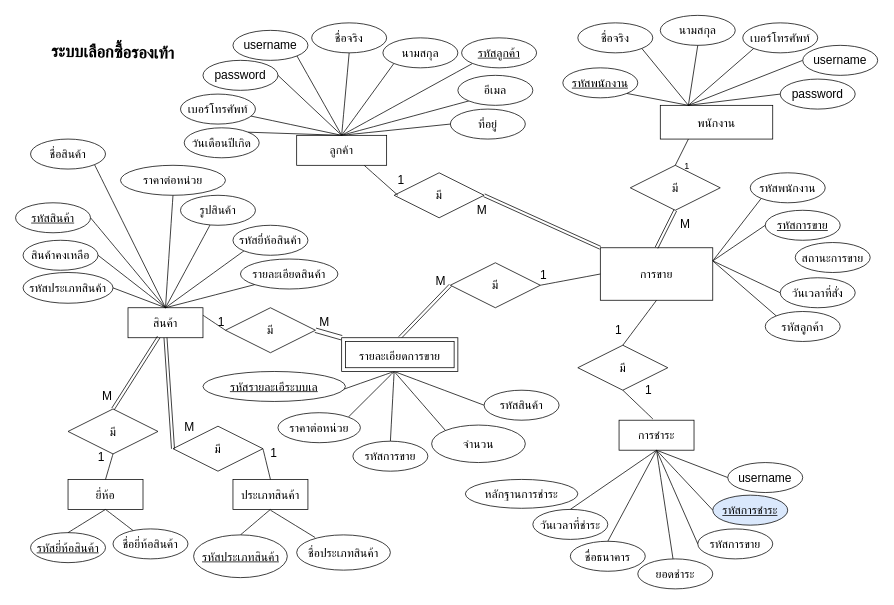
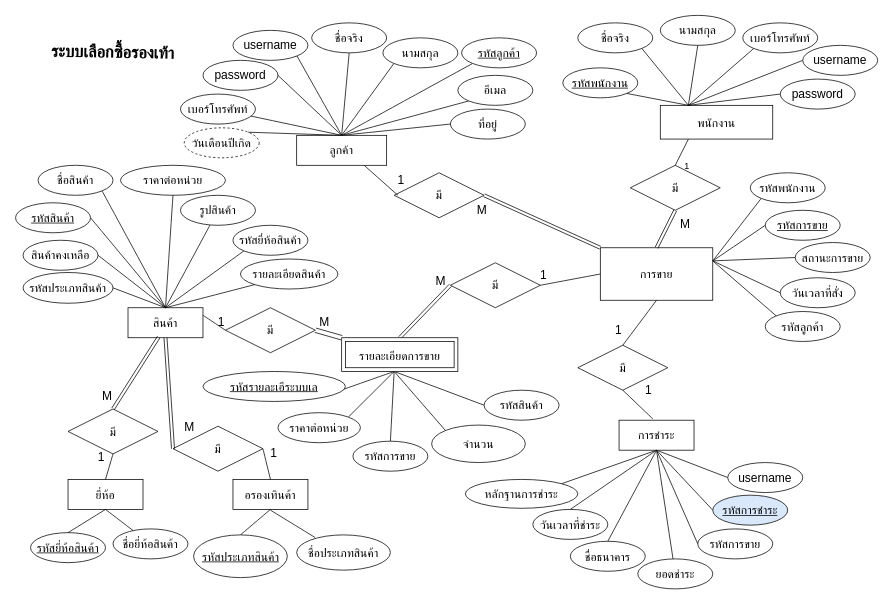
- <mxCell id="112" value="&lt;font style=&quot;font-size: 16px;&quot;&gt;วันเดือนปีเกิด&lt;/font&gt;" style="ellipse;whiteSpace=wrap;html=1;align=center;" parent="1" vertex="1"><mxGeometry x="245" y="170" width="100" height="40" as="geometry" /></mxCell>
+ <mxCell id="112" value="&lt;font style=&quot;font-size: 16px;&quot;&gt;วันเดือนปีเกิด&lt;/font&gt;" style="ellipse;whiteSpace=wrap;html=1;align=center;dashed=1;" parent="1" vertex="1"><mxGeometry x="245" y="170" width="100" height="40" as="geometry" /></mxCell>
- <mxCell id="4" value="ชื่อสินค้า" style="ellipse;whiteSpace=wrap;html=1;align=center;fontSize=16;" parent="1" vertex="1"><mxGeometry x="40" y="185" width="100" height="40" as="geometry" /></mxCell>
+ <mxCell id="4" value="ชื่อสินค้า" style="ellipse;whiteSpace=wrap;html=1;align=center;fontSize=16;" parent="1" vertex="1"><mxGeometry x="50" y="220" width="100" height="40" as="geometry" /></mxCell>
+ <mxCell id="47" style="edgeStyle=none;curved=1;rounded=0;orthogonalLoop=1;jettySize=auto;html=1;exitX=1;exitY=0.25;exitDx=0;exitDy=0;entryX=0;entryY=0.5;entryDx=0;entryDy=0;fontSize=12;startSize=8;endSize=8;endArrow=none;endFill=0;" parent="1" source="49" target="50" edge="1"><mxGeometry relative="1" as="geometry" /></mxCell>
+ <mxCell id="40" style="edgeStyle=none;html=1;exitX=0.5;exitY=1;exitDx=0;exitDy=0;entryX=1;entryY=0;entryDx=0;entryDy=0;endArrow=none;endFill=0;" parent="1" source="41" target="138" edge="1"><mxGeometry relative="1" as="geometry" /></mxCell>
- <mxCell id="94" value="ประเภทสินค้า" style="whiteSpace=wrap;html=1;align=center;fontSize=16;" parent="1" vertex="1"><mxGeometry x="310" y="639" width="100" height="40" as="geometry" /></mxCell>
+ <mxCell id="94" value="อรองเทินค้า" style="whiteSpace=wrap;html=1;align=center;fontSize=16;" parent="1" vertex="1"><mxGeometry x="310" y="639" width="100" height="40" as="geometry" /></mxCell>
